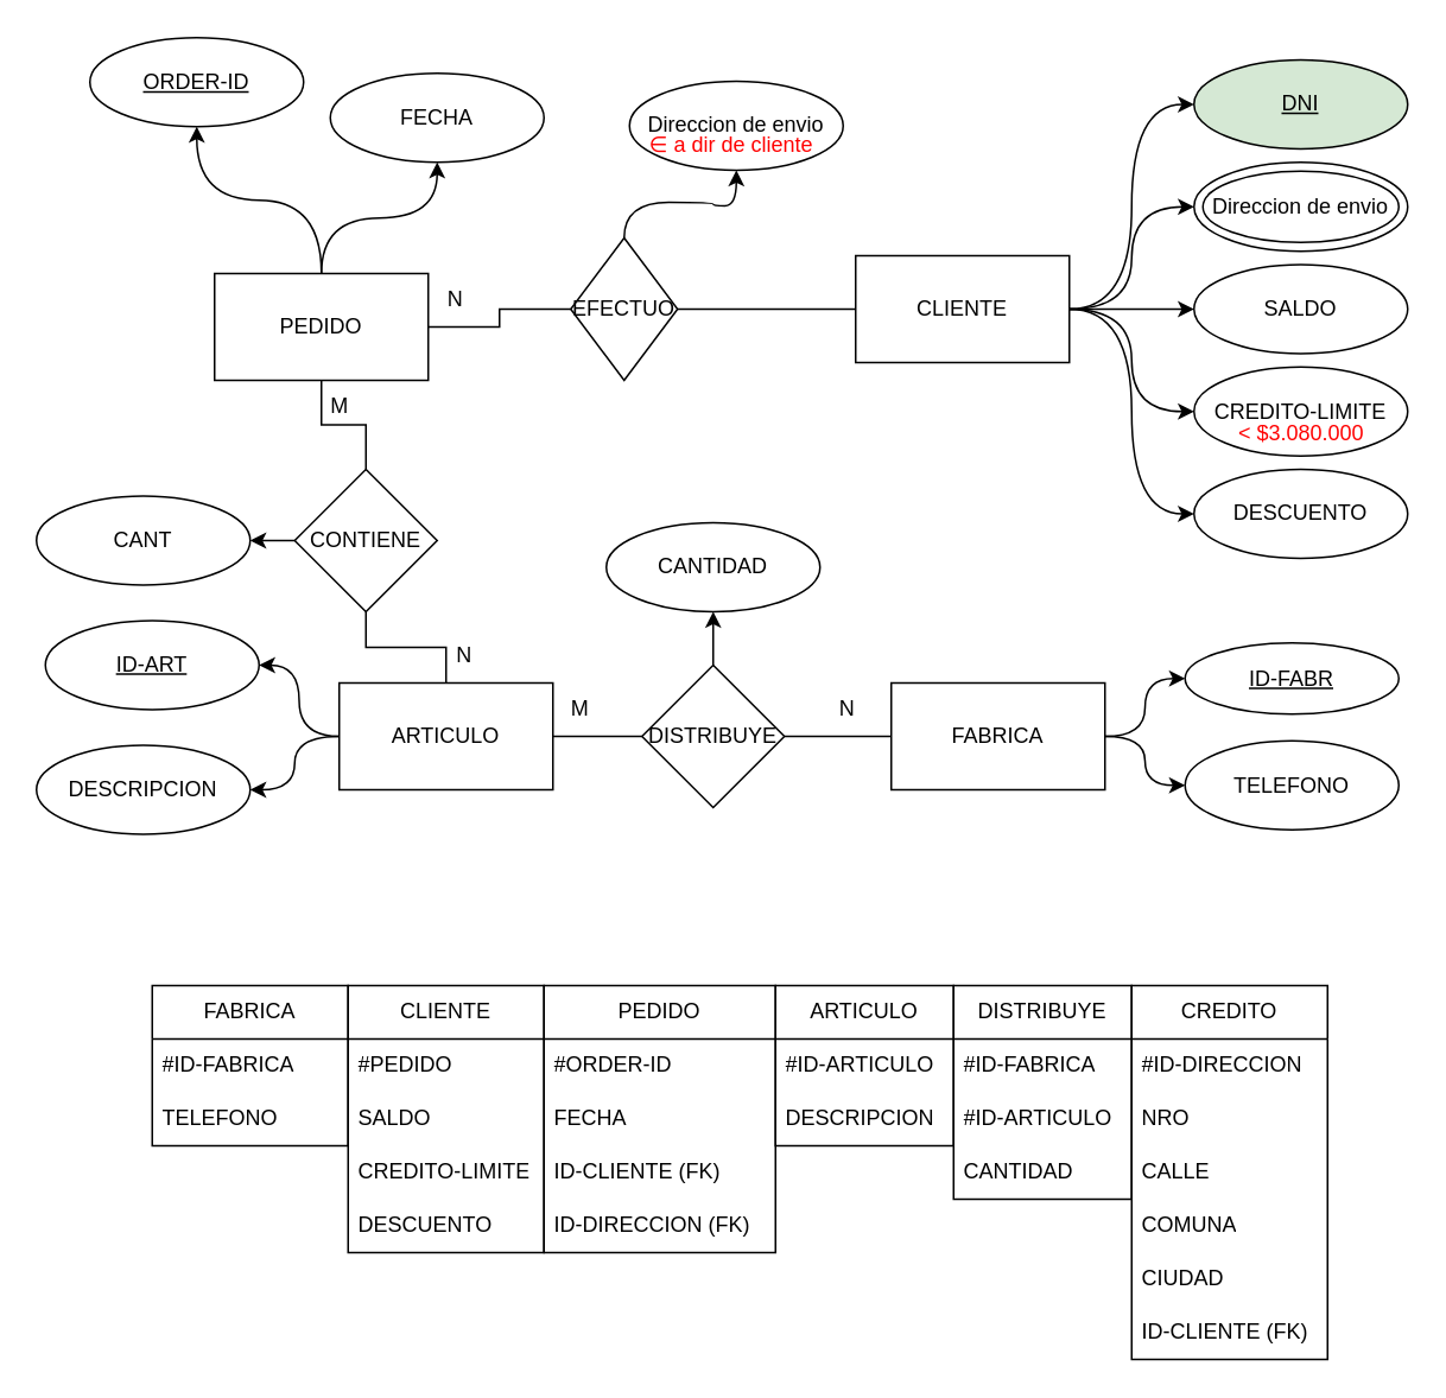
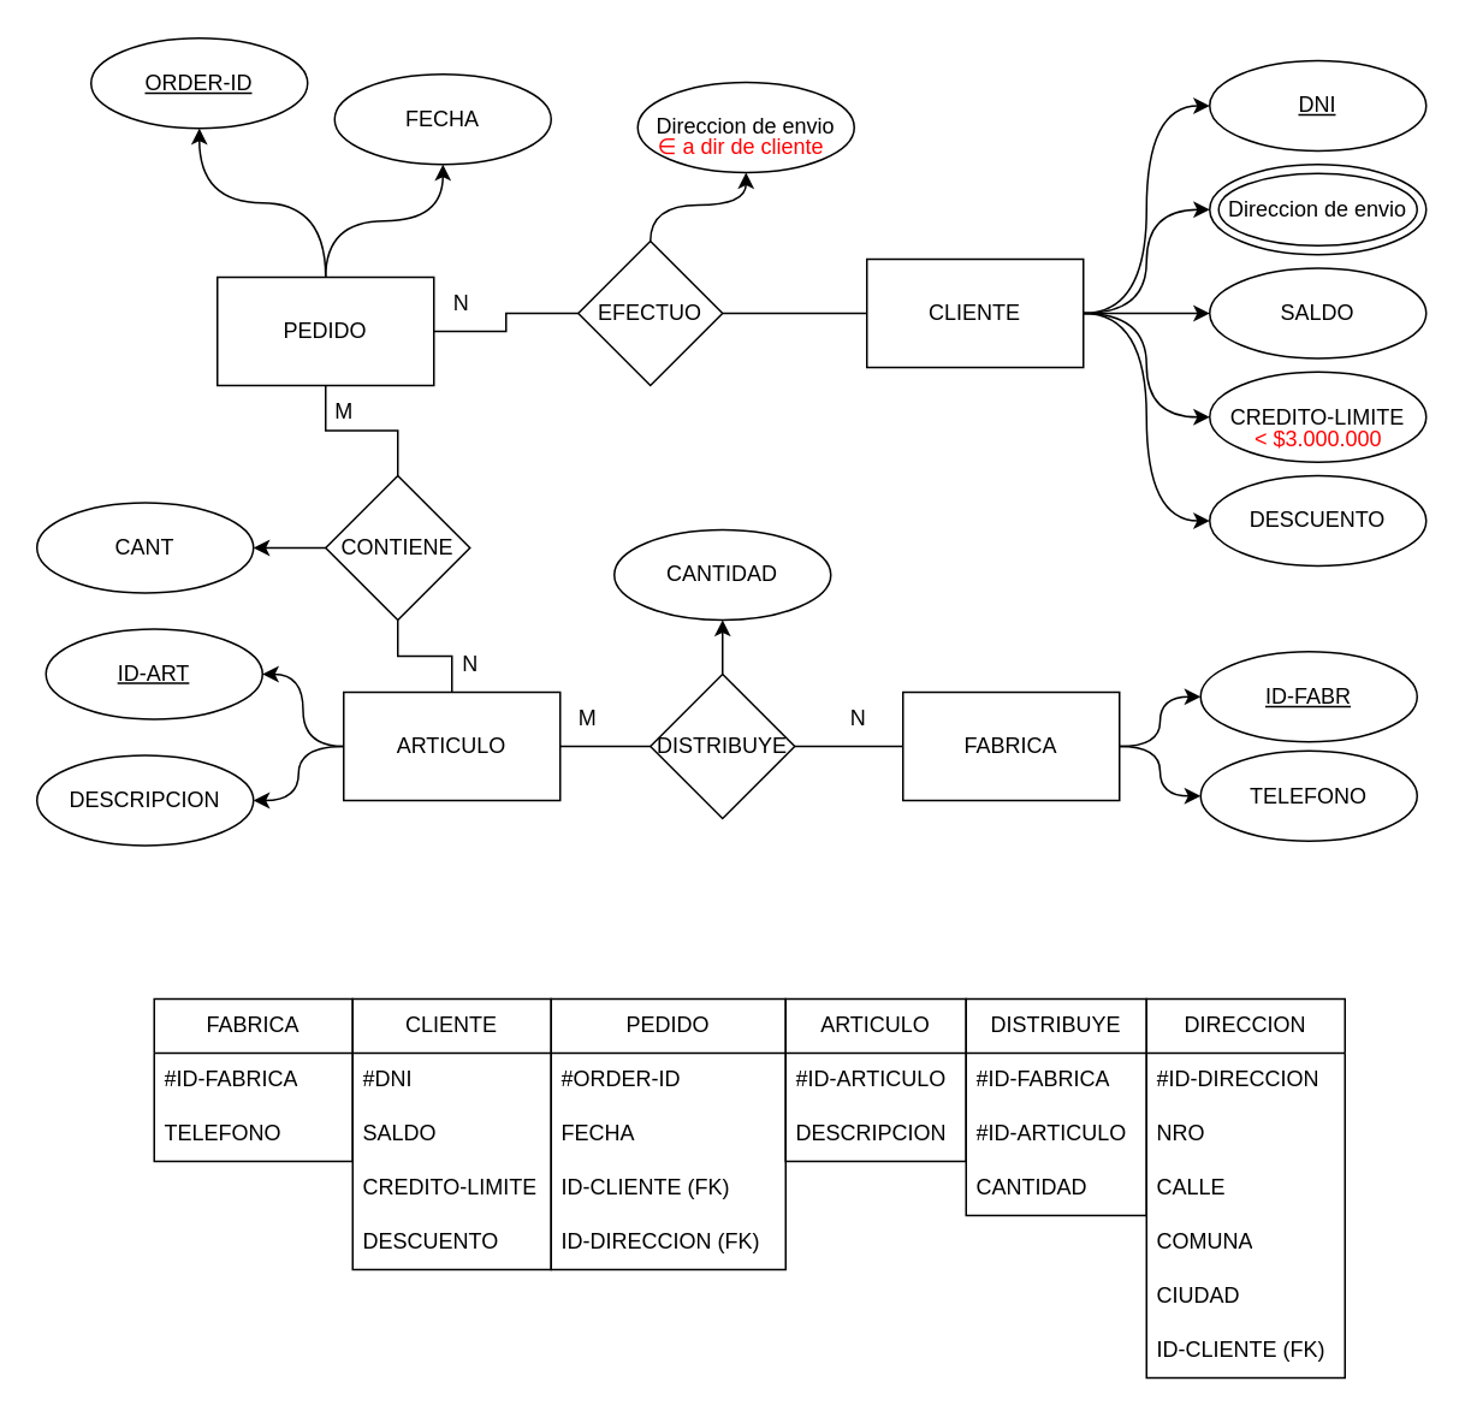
- <mxCell id="22" value="&lt;u&gt;DNI&lt;/u&gt;" style="ellipse;whiteSpace=wrap;html=1;fillColor=#d5e8d4;" parent="1" vertex="1"><mxGeometry x="670" y="33" width="120" height="50" as="geometry" /></mxCell>
+ <mxCell id="22" value="&lt;u&gt;DNI&lt;/u&gt;" style="ellipse;whiteSpace=wrap;html=1;" parent="1" vertex="1"><mxGeometry x="670" y="33" width="120" height="50" as="geometry" /></mxCell>
- <mxCell id="68" value="EFECTUO" style="rhombus;whiteSpace=wrap;html=1;" parent="1" vertex="1"><mxGeometry x="320" y="133" width="60" height="80" as="geometry" /></mxCell>
+ <mxCell id="68" value="EFECTUO" style="rhombus;whiteSpace=wrap;html=1;" parent="1" vertex="1"><mxGeometry x="320" y="133" width="80" height="80" as="geometry" /></mxCell>
- <mxCell id="46" value="&lt;font color=&quot;#ff0000&quot;&gt;&amp;lt; $3.080.000&lt;/font&gt;" style="text;html=1;align=center;verticalAlign=middle;resizable=0;points=[];autosize=1;strokeColor=none;fillColor=none;" parent="1" vertex="1"><mxGeometry x="685" y="227.5" width="90" height="30" as="geometry" /></mxCell>
+ <mxCell id="46" value="&lt;font color=&quot;#ff0000&quot;&gt;&amp;lt; $3.000.000&lt;/font&gt;" style="text;html=1;align=center;verticalAlign=middle;resizable=0;points=[];autosize=1;strokeColor=none;fillColor=none;" parent="1" vertex="1"><mxGeometry x="685" y="227.5" width="90" height="30" as="geometry" /></mxCell>
- <mxCell id="7" value="CONTIENE" style="rhombus;whiteSpace=wrap;html=1;" parent="1" vertex="1"><mxGeometry x="165" y="263" width="80" height="80" as="geometry" /></mxCell>
+ <mxCell id="7" value="CONTIENE" style="rhombus;whiteSpace=wrap;html=1;" parent="1" vertex="1"><mxGeometry x="180" y="263" width="80" height="80" as="geometry" /></mxCell>
- <mxCell id="51" value="&lt;u&gt;ID-FABR&lt;/u&gt;" style="ellipse;whiteSpace=wrap;html=1;" parent="1" vertex="1"><mxGeometry x="665" y="360.5" width="120" height="40" as="geometry" /></mxCell>
+ <mxCell id="51" value="&lt;u&gt;ID-FABR&lt;/u&gt;" style="ellipse;whiteSpace=wrap;html=1;" parent="1" vertex="1"><mxGeometry x="665" y="360.5" width="120" height="50" as="geometry" /></mxCell>
- <mxCell id="70" value="CREDITO" style="swimlane;fontStyle=0;childLayout=stackLayout;horizontal=1;startSize=30;horizontalStack=0;resizeParent=1;resizeParentMax=0;resizeLast=0;collapsible=1;marginBottom=0;whiteSpace=wrap;html=1;" parent="1" vertex="1"><mxGeometry x="635" y="553" width="110" height="210" as="geometry" /></mxCell>
+ <mxCell id="70" value="DIRECCION" style="swimlane;fontStyle=0;childLayout=stackLayout;horizontal=1;startSize=30;horizontalStack=0;resizeParent=1;resizeParentMax=0;resizeLast=0;collapsible=1;marginBottom=0;whiteSpace=wrap;html=1;" parent="1" vertex="1"><mxGeometry x="635" y="553" width="110" height="210" as="geometry" /></mxCell>
- <mxCell id="29" value="#PEDIDO" style="text;strokeColor=none;fillColor=none;align=left;verticalAlign=middle;spacingLeft=4;spacingRight=4;overflow=hidden;points=[[0,0.5],[1,0.5]];portConstraint=eastwest;rotatable=0;whiteSpace=wrap;html=1;" parent="28" vertex="1"><mxGeometry y="30" width="110" height="30" as="geometry" /></mxCell>
+ <mxCell id="29" value="#DNI" style="text;strokeColor=none;fillColor=none;align=left;verticalAlign=middle;spacingLeft=4;spacingRight=4;overflow=hidden;points=[[0,0.5],[1,0.5]];portConstraint=eastwest;rotatable=0;whiteSpace=wrap;html=1;" parent="28" vertex="1"><mxGeometry y="30" width="110" height="30" as="geometry" /></mxCell>
